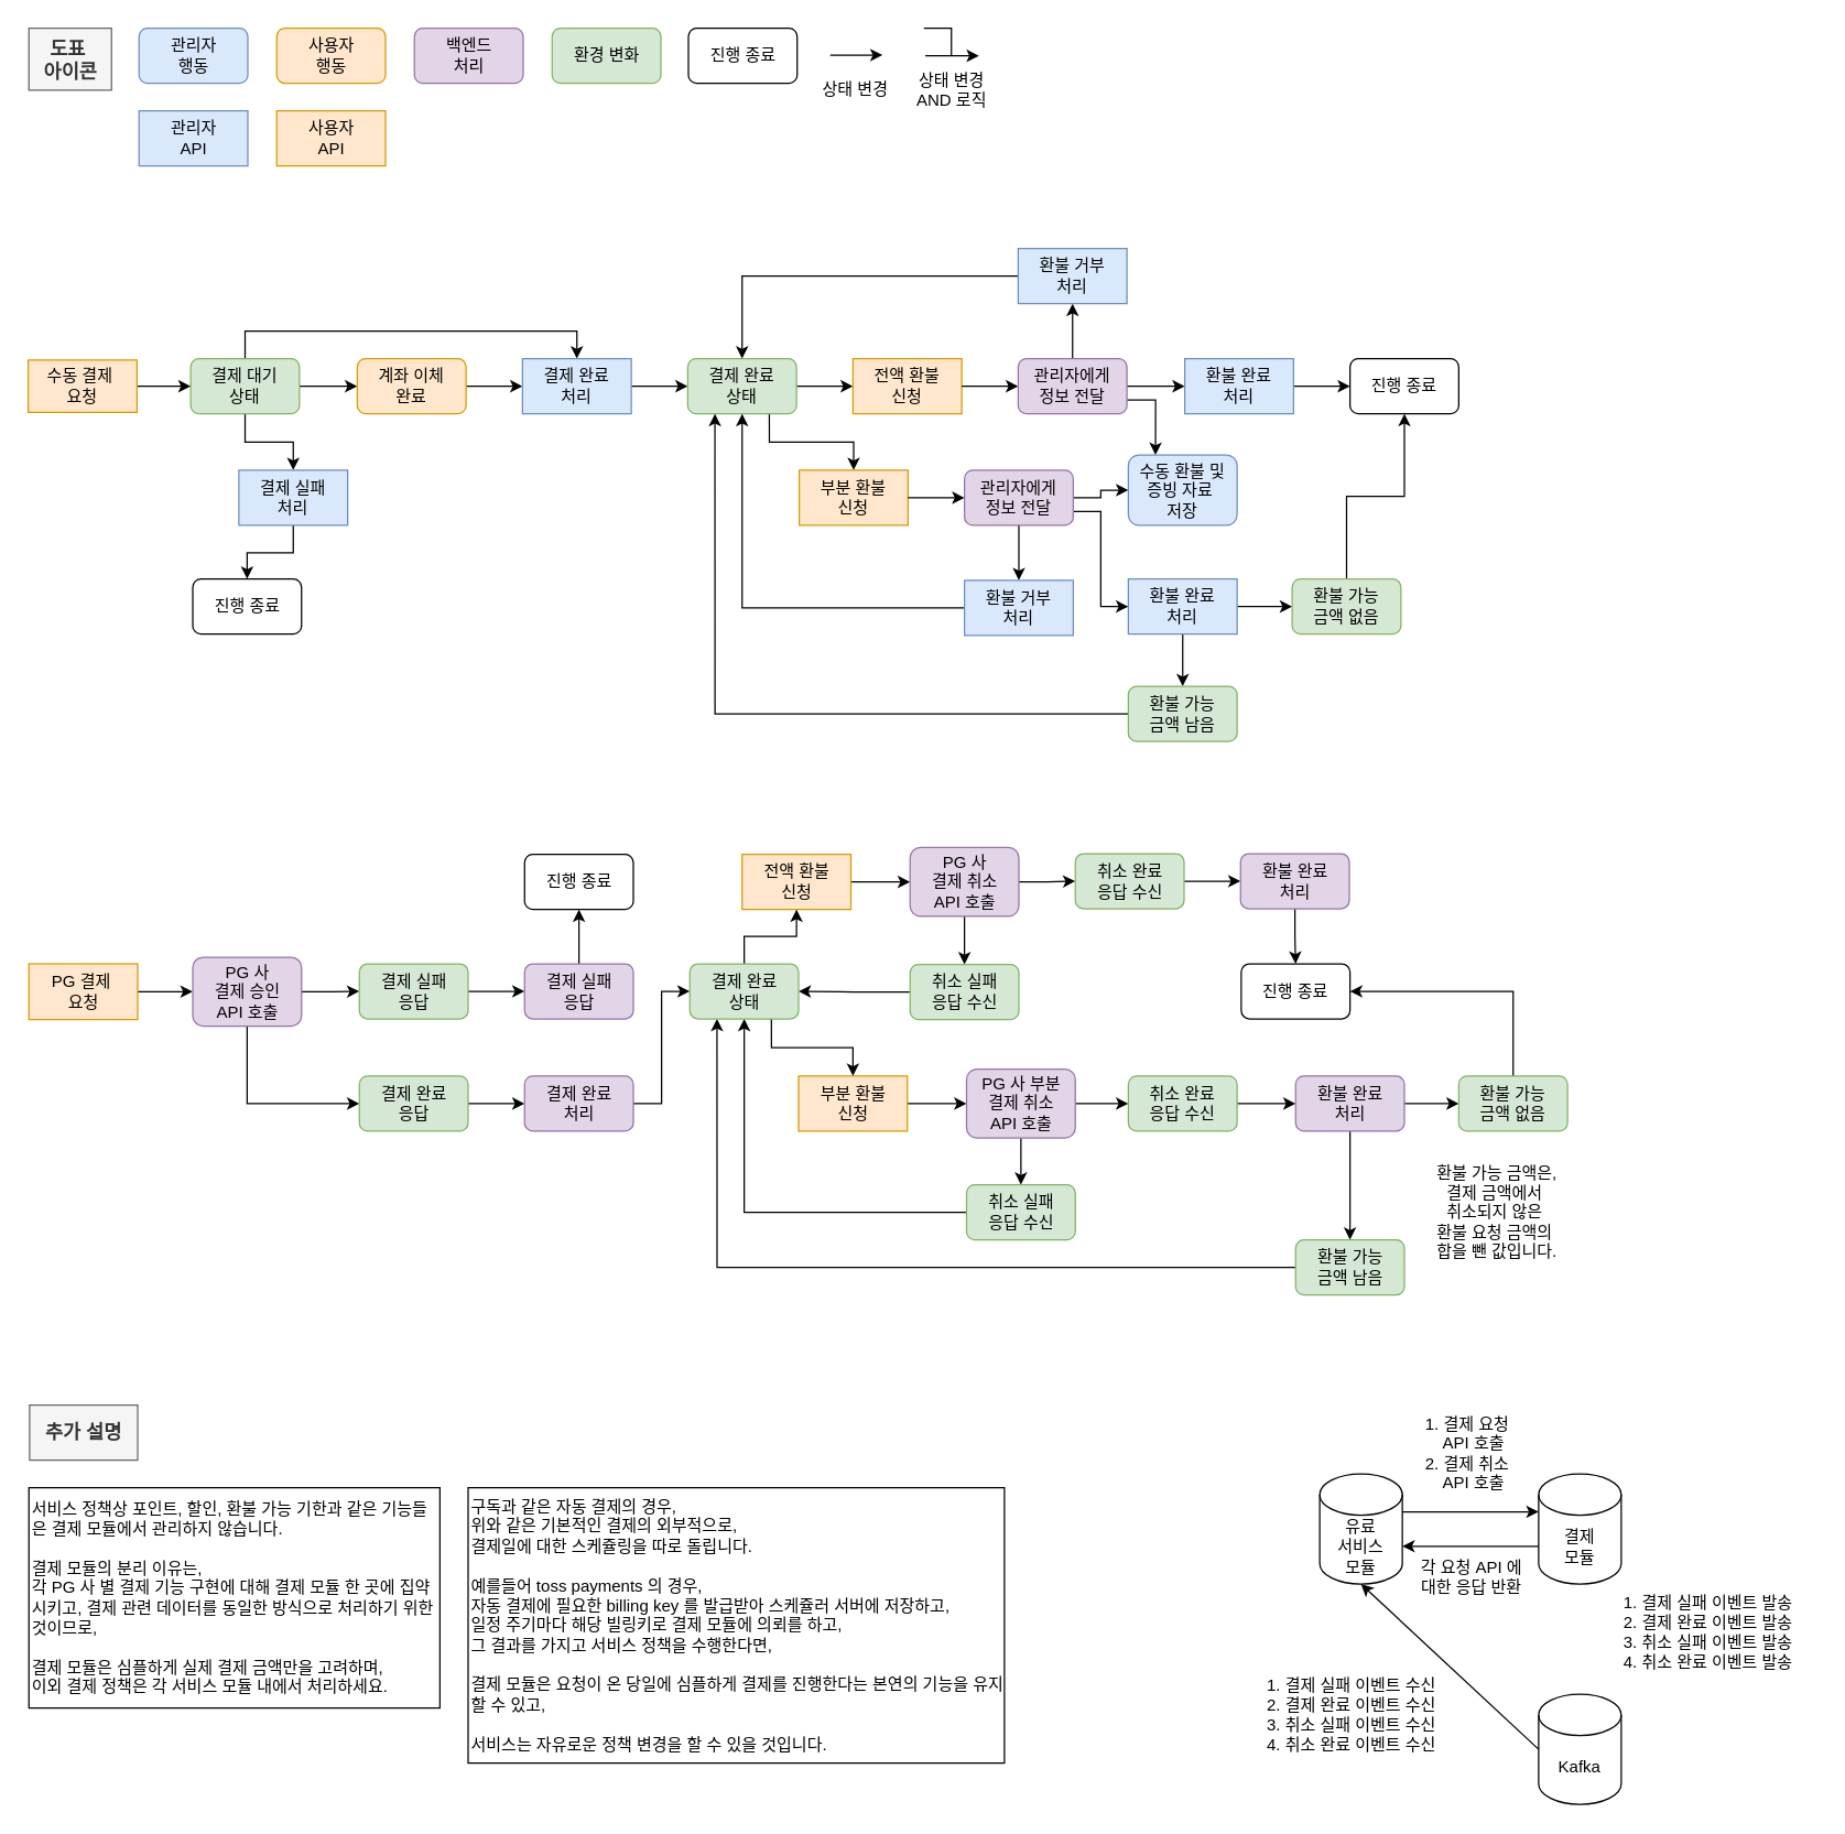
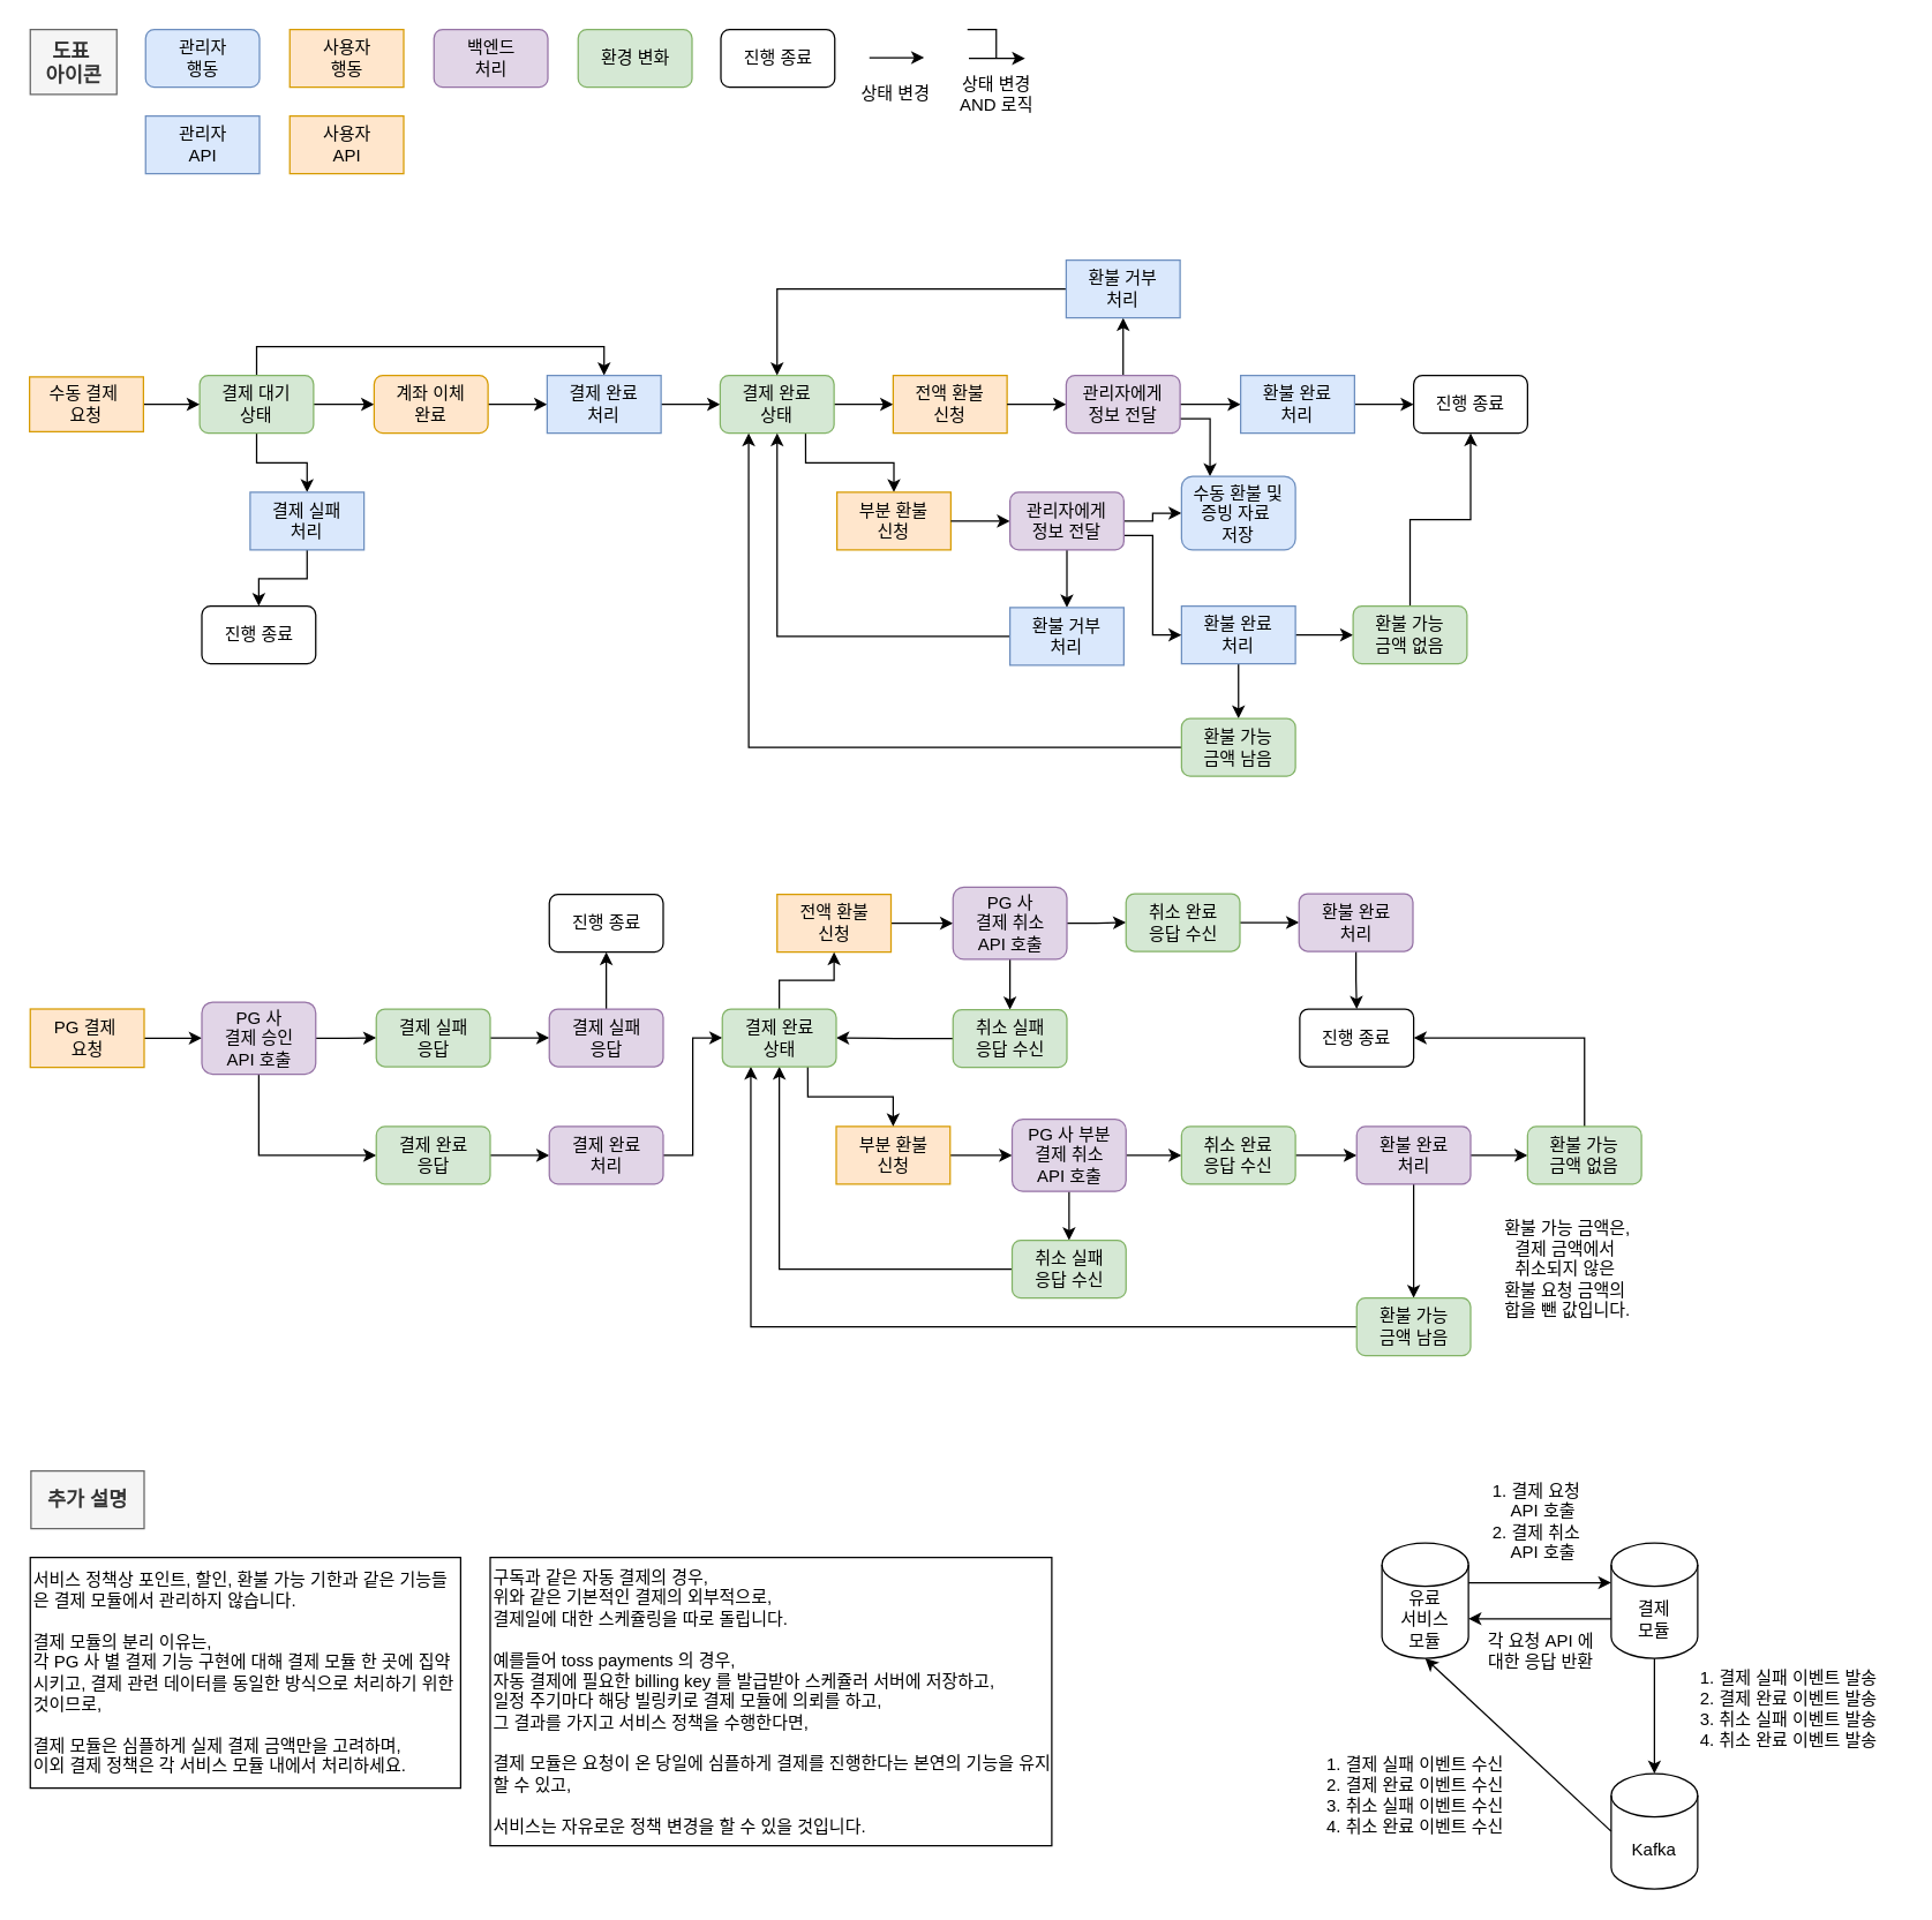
- <mxCell id="5" value="사용자&lt;div&gt;행동&lt;/div&gt;" style="rounded=1;whiteSpace=wrap;html=1;fillColor=#ffe6cc;strokeColor=#d79b00;" parent="1" vertex="1"><mxGeometry x="200.5" y="20" width="79" height="40" as="geometry" /></mxCell>
+ <mxCell id="5" value="사용자&lt;div&gt;행동&lt;/div&gt;" style="whiteSpace=wrap;html=1;fillColor=#ffe6cc;strokeColor=#d79b00;rounded=0;" parent="1" vertex="1"><mxGeometry x="200.5" y="20" width="79" height="40" as="geometry" /></mxCell>
+ <mxCell id="100" style="edgeStyle=orthogonalEdgeStyle;rounded=0;orthogonalLoop=1;jettySize=auto;html=1;exitX=0.5;exitY=1;exitDx=0;exitDy=0;exitPerimeter=0;entryX=0.5;entryY=0;entryDx=0;entryDy=0;entryPerimeter=0;" parent="1" source="94" target="99" edge="1"><mxGeometry relative="1" as="geometry" /></mxCell>
